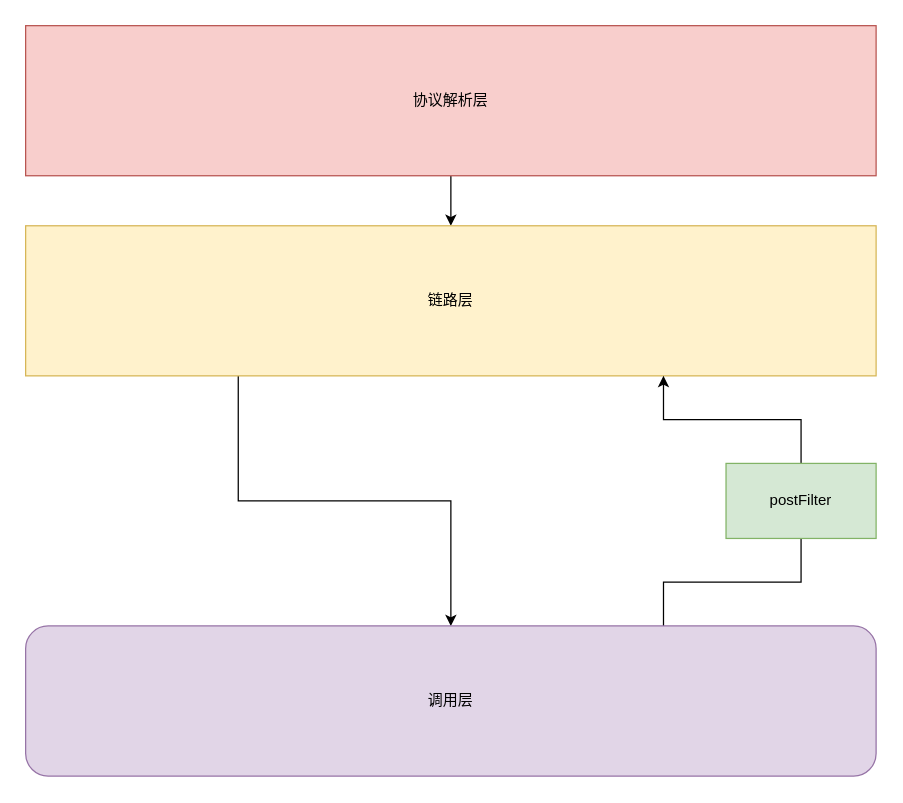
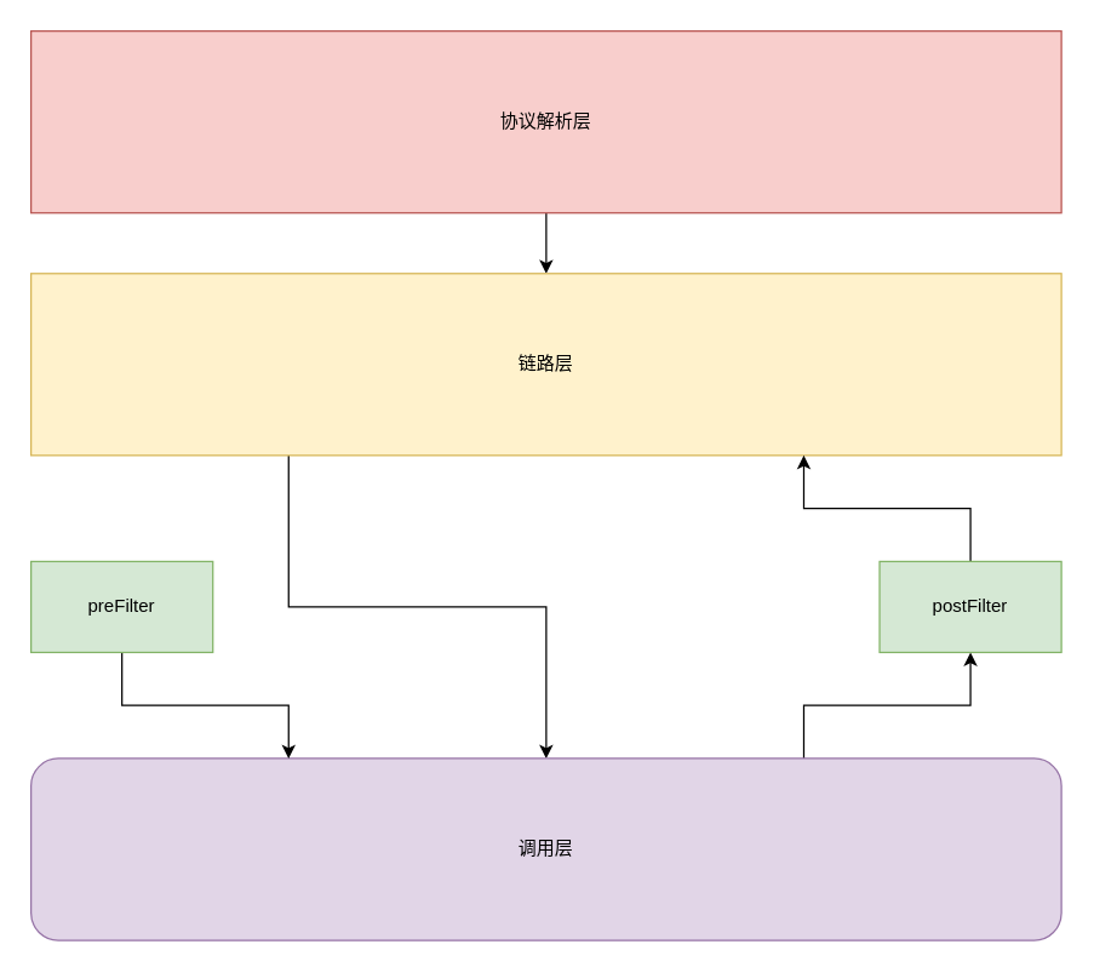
+ <mxCell id="9" value="preFilter" style="rounded=0;whiteSpace=wrap;html=1;fillColor=#d5e8d4;strokeColor=#82b366;" vertex="1" parent="1"><mxGeometry x="20" y="370" width="120" height="60" as="geometry" /></mxCell>
- <mxCell id="6" style="edgeStyle=orthogonalEdgeStyle;rounded=0;orthogonalLoop=1;jettySize=auto;html=1;exitX=0.75;exitY=0;exitDx=0;exitDy=0;entryX=0.5;entryY=1;entryDx=0;entryDy=0;endArrow=none;" edge="1" parent="1" source="7" target="11"><mxGeometry relative="1" as="geometry" /></mxCell>
+ <mxCell id="6" style="edgeStyle=orthogonalEdgeStyle;rounded=0;orthogonalLoop=1;jettySize=auto;html=1;exitX=0.75;exitY=0;exitDx=0;exitDy=0;entryX=0.5;entryY=1;entryDx=0;entryDy=0;" edge="1" parent="1" source="7" target="11"><mxGeometry relative="1" as="geometry" /></mxCell>
+ <mxCell id="8" style="edgeStyle=orthogonalEdgeStyle;rounded=0;orthogonalLoop=1;jettySize=auto;html=1;entryX=0.25;entryY=0;entryDx=0;entryDy=0;" edge="1" parent="1" source="9" target="7"><mxGeometry relative="1" as="geometry" /></mxCell>
